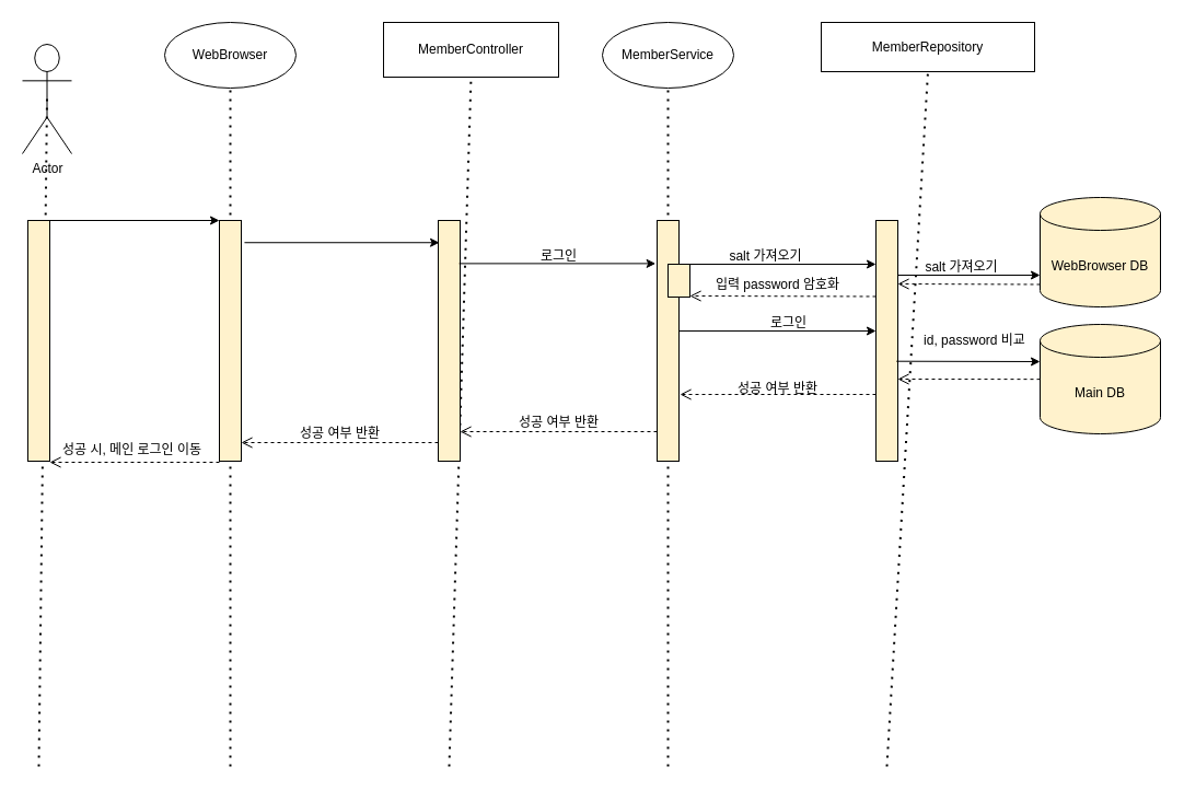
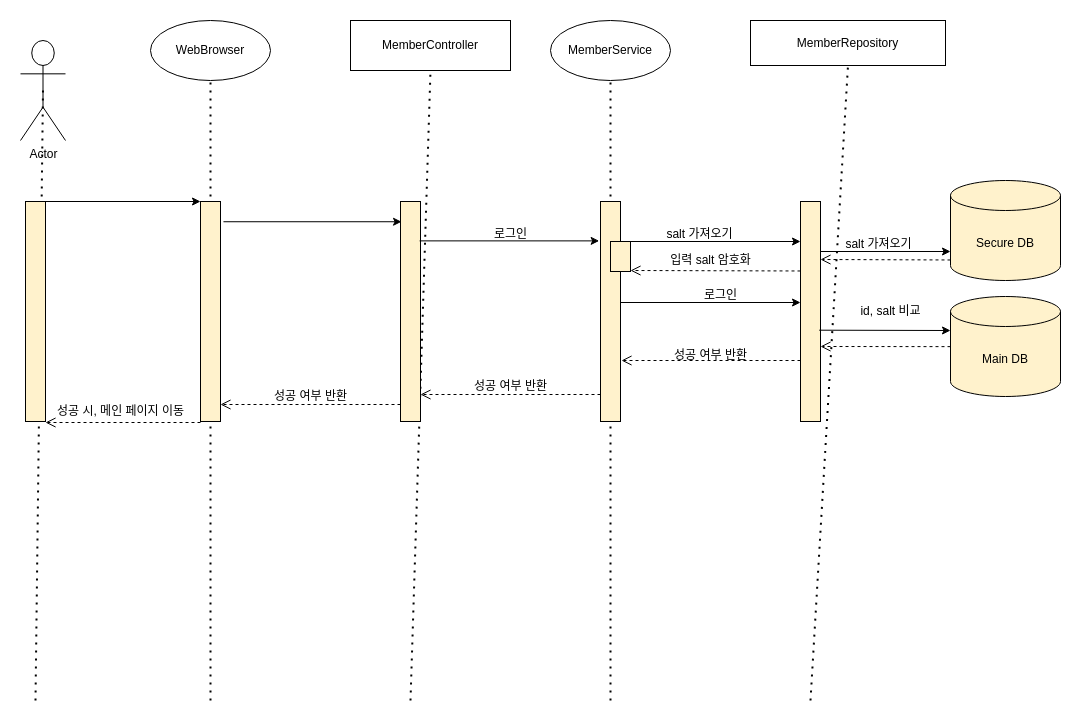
- <mxCell id="12" value="WebBrowser DB" style="shape=cylinder3;whiteSpace=wrap;html=1;boundedLbl=1;backgroundOutline=1;size=15;fillColor=#FFF2CC;" vertex="1" parent="1"><mxGeometry x="950" y="180" width="110" height="100" as="geometry" /></mxCell>
+ <mxCell id="12" value="Secure DB" style="shape=cylinder3;whiteSpace=wrap;html=1;boundedLbl=1;backgroundOutline=1;size=15;fillColor=#FFF2CC;" vertex="1" parent="1"><mxGeometry x="950" y="180" width="110" height="100" as="geometry" /></mxCell>
- <mxCell id="39" value="입력 password 암호화" style="text;html=1;align=center;verticalAlign=middle;resizable=0;points=[];autosize=1;strokeColor=none;fillColor=none;" vertex="1" parent="1"><mxGeometry x="640" y="245" width="140" height="30" as="geometry" /></mxCell>
+ <mxCell id="39" value="입력 salt 암호화" style="text;html=1;align=center;verticalAlign=middle;resizable=0;points=[];autosize=1;strokeColor=none;fillColor=none;" vertex="1" parent="1"><mxGeometry x="640" y="245" width="140" height="30" as="geometry" /></mxCell>
- <mxCell id="41" value="id, password 비교" style="text;html=1;align=center;verticalAlign=middle;resizable=0;points=[];autosize=1;strokeColor=none;fillColor=none;" vertex="1" parent="1"><mxGeometry x="830" y="296" width="120" height="30" as="geometry" /></mxCell>
+ <mxCell id="41" value="id, salt 비교" style="text;html=1;align=center;verticalAlign=middle;resizable=0;points=[];autosize=1;strokeColor=none;fillColor=none;" vertex="1" parent="1"><mxGeometry x="830" y="296" width="120" height="30" as="geometry" /></mxCell>
- <mxCell id="30" value="성공 시, 메인 로그인 이동" style="text;html=1;align=center;verticalAlign=middle;resizable=0;points=[];autosize=1;strokeColor=none;fillColor=none;" vertex="1" parent="1"><mxGeometry x="40" y="396" width="160" height="30" as="geometry" /></mxCell>
+ <mxCell id="30" value="성공 시, 메인 페이지 이동" style="text;html=1;align=center;verticalAlign=middle;resizable=0;points=[];autosize=1;strokeColor=none;fillColor=none;" vertex="1" parent="1"><mxGeometry x="40" y="396" width="160" height="30" as="geometry" /></mxCell>
